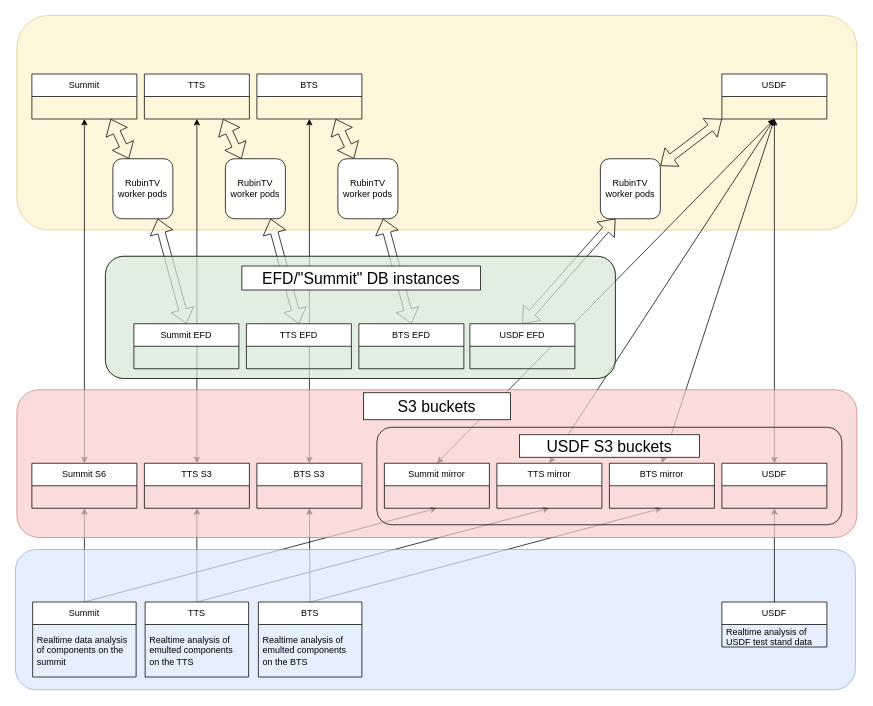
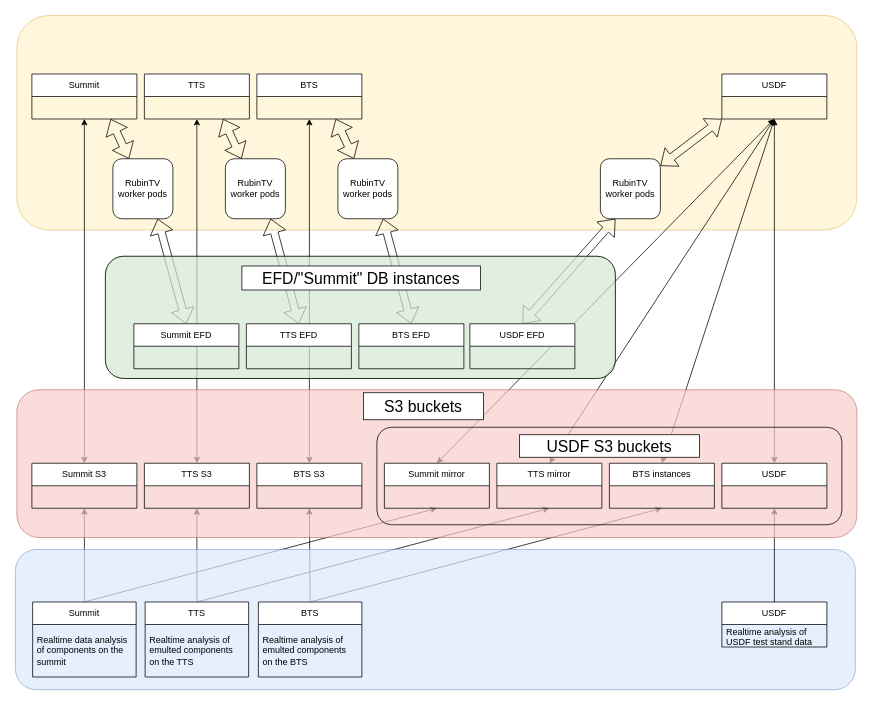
- <mxCell id="27" value="&lt;font style=&quot;font-size: 21px;&quot;&gt;S3 buckets&lt;br&gt;&lt;/font&gt;" style="text;html=1;strokeColor=default;fillColor=default;align=center;verticalAlign=middle;whiteSpace=wrap;rounded=0;" parent="1" vertex="1"><mxGeometry x="484" y="523" width="196" height="36" as="geometry" /></mxCell>
+ <mxCell id="27" value="&lt;font style=&quot;font-size: 21px;&quot;&gt;S3 buckets&lt;br&gt;&lt;/font&gt;" style="text;html=1;strokeColor=default;fillColor=default;align=center;verticalAlign=middle;whiteSpace=wrap;rounded=0;" parent="1" vertex="1"><mxGeometry x="484" y="523" width="160" height="36" as="geometry" /></mxCell>
- <mxCell id="30" value="Summit S6" style="swimlane;fontStyle=0;childLayout=stackLayout;horizontal=1;startSize=30;horizontalStack=0;resizeParent=1;resizeParentMax=0;resizeLast=0;collapsible=1;marginBottom=0;whiteSpace=wrap;html=1;" parent="28" vertex="1"><mxGeometry width="140" height="60" as="geometry" /></mxCell>
+ <mxCell id="30" value="Summit S3" style="swimlane;fontStyle=0;childLayout=stackLayout;horizontal=1;startSize=30;horizontalStack=0;resizeParent=1;resizeParentMax=0;resizeLast=0;collapsible=1;marginBottom=0;whiteSpace=wrap;html=1;" parent="28" vertex="1"><mxGeometry width="140" height="60" as="geometry" /></mxCell>
- <mxCell id="50" value="BTS mirror" style="swimlane;fontStyle=0;childLayout=stackLayout;horizontal=1;startSize=30;horizontalStack=0;resizeParent=1;resizeParentMax=0;resizeLast=0;collapsible=1;marginBottom=0;whiteSpace=wrap;html=1;" parent="46" vertex="1"><mxGeometry x="300" width="140" height="60" as="geometry" /></mxCell>
+ <mxCell id="50" value="BTS instances" style="swimlane;fontStyle=0;childLayout=stackLayout;horizontal=1;startSize=30;horizontalStack=0;resizeParent=1;resizeParentMax=0;resizeLast=0;collapsible=1;marginBottom=0;whiteSpace=wrap;html=1;" parent="46" vertex="1"><mxGeometry x="300" width="140" height="60" as="geometry" /></mxCell>
